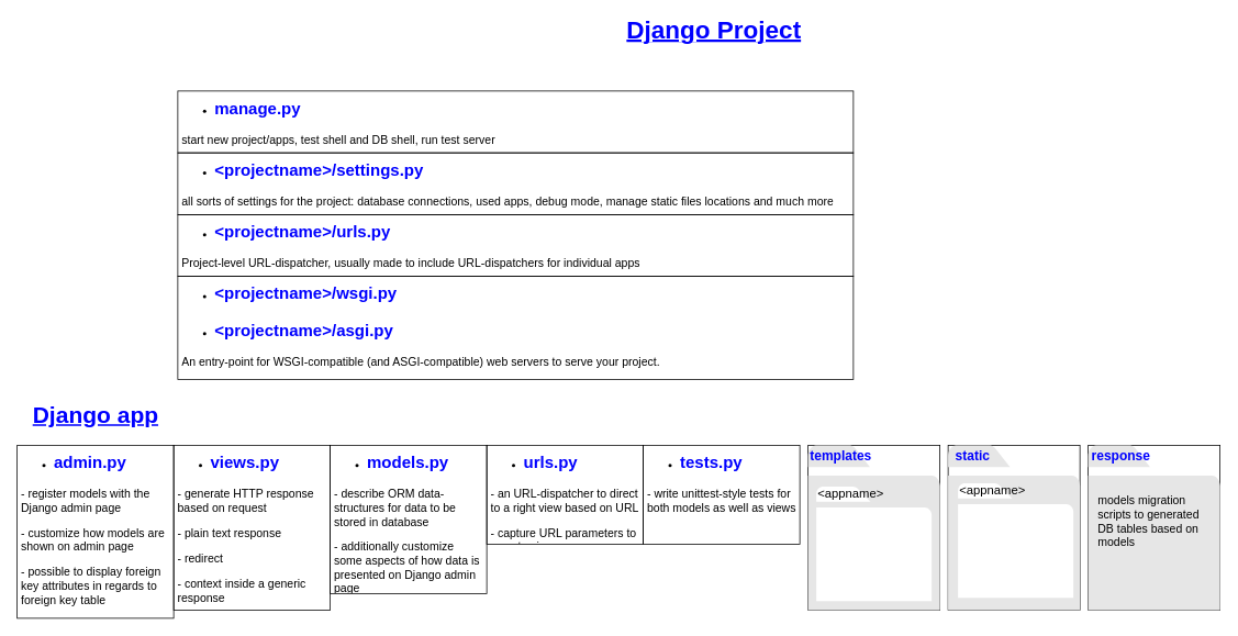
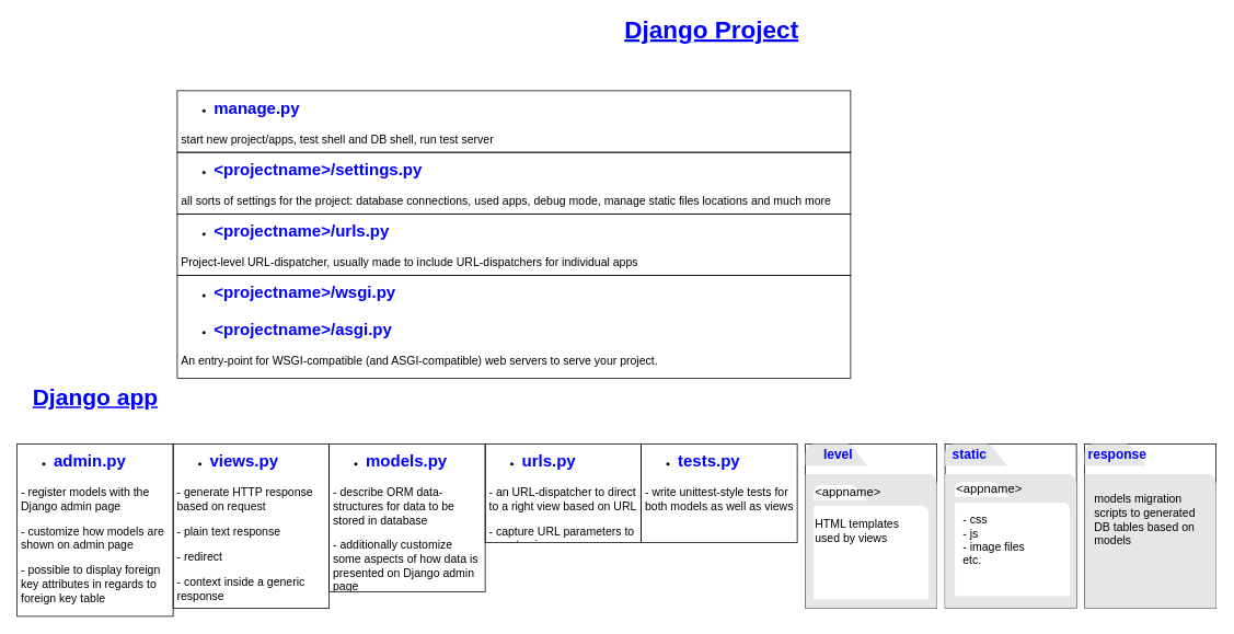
- <mxCell id="3" value="&lt;font color=&quot;#0000ff&quot;&gt;&lt;font style=&quot;font-size: 28px;&quot;&gt;&lt;u&gt;&lt;b&gt;Django app&lt;/b&gt;&lt;/u&gt;&lt;/font&gt;&lt;/font&gt;" style="text;html=1;strokeColor=none;fillColor=none;align=center;verticalAlign=middle;whiteSpace=wrap;rounded=0;" vertex="1" parent="1"><mxGeometry x="23.5" y="480" width="183" height="45" as="geometry" /></mxCell>
+ <mxCell id="3" value="&lt;font color=&quot;#0000ff&quot;&gt;&lt;font style=&quot;font-size: 28px;&quot;&gt;&lt;u&gt;&lt;b&gt;Django app&lt;/b&gt;&lt;/u&gt;&lt;/font&gt;&lt;/font&gt;" style="text;html=1;strokeColor=none;fillColor=none;align=center;verticalAlign=middle;whiteSpace=wrap;rounded=0;" vertex="1" parent="1"><mxGeometry x="23.5" y="460" width="183" height="45" as="geometry" /></mxCell>
- <mxCell id="11" value="&lt;b&gt;&lt;font style=&quot;font-size: 16px;&quot; color=&quot;#0000ff&quot;&gt;templates&lt;/font&gt;&lt;/b&gt;" style="text;html=1;strokeColor=none;fillColor=none;align=center;verticalAlign=middle;whiteSpace=wrap;rounded=0;" vertex="1" parent="9"><mxGeometry x="10" y="-3" width="60" height="30" as="geometry" /></mxCell>
+ <mxCell id="11" value="&lt;b&gt;&lt;font style=&quot;font-size: 16px;&quot; color=&quot;#0000ff&quot;&gt;level&lt;/font&gt;&lt;/b&gt;" style="text;html=1;strokeColor=none;fillColor=none;align=center;verticalAlign=middle;whiteSpace=wrap;rounded=0;" vertex="1" parent="9"><mxGeometry x="10" y="-3" width="60" height="30" as="geometry" /></mxCell>
+ <mxCell id="15" value="&lt;div style=&quot;font-size: 13px;&quot; align=&quot;left&quot;&gt;&lt;font style=&quot;font-size: 14px;&quot;&gt;HTML templates&amp;nbsp; used by views&lt;/font&gt;&lt;/div&gt;" style="text;html=1;strokeColor=none;fillColor=none;align=left;verticalAlign=middle;whiteSpace=wrap;rounded=0;" vertex="1" parent="12"><mxGeometry y="41" width="128" height="44" as="geometry" /></mxCell>
+ <mxCell id="22" value="&lt;div align=&quot;left&quot;&gt;&lt;font style=&quot;font-size: 14px;&quot;&gt;- css&lt;/font&gt;&lt;br&gt;&lt;font style=&quot;font-size: 14px;&quot;&gt;- js&lt;/font&gt;&lt;br&gt;&lt;font style=&quot;font-size: 14px;&quot;&gt;- image files&lt;/font&gt;&lt;br&gt;&lt;font style=&quot;font-size: 14px;&quot;&gt;etc.&lt;/font&gt;&lt;/div&gt;" style="text;html=1;strokeColor=none;fillColor=none;align=left;verticalAlign=middle;whiteSpace=wrap;rounded=0;" vertex="1" parent="19"><mxGeometry x="8" y="38" width="120" height="79" as="geometry" /></mxCell>
